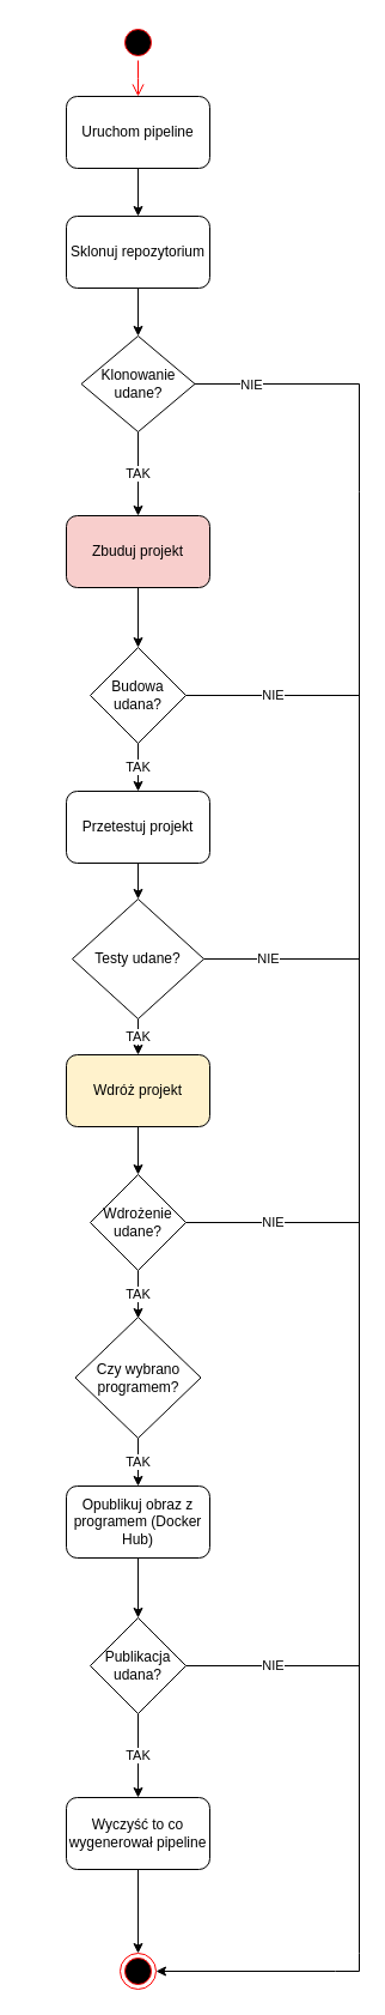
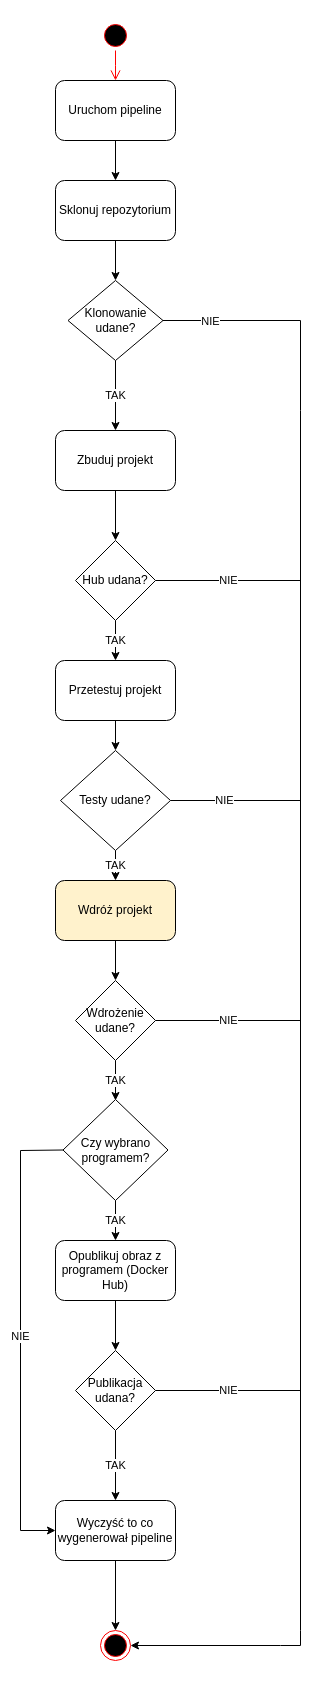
- <mxCell id="7" value="Zbuduj projekt" style="rounded=1;whiteSpace=wrap;html=1;fillColor=#f8cecc;" vertex="1" parent="1"><mxGeometry x="55" y="430" width="120" height="60" as="geometry" /></mxCell>
+ <mxCell id="7" value="Zbuduj projekt" style="rounded=1;whiteSpace=wrap;html=1;" vertex="1" parent="1"><mxGeometry x="55" y="430" width="120" height="60" as="geometry" /></mxCell>
- <mxCell id="9" value="Budowa udana?" style="rhombus;whiteSpace=wrap;html=1;" vertex="1" parent="1"><mxGeometry x="75" y="540" width="80" height="80" as="geometry" /></mxCell>
+ <mxCell id="9" value="Hub udana?" style="rhombus;whiteSpace=wrap;html=1;" vertex="1" parent="1"><mxGeometry x="75" y="540" width="80" height="80" as="geometry" /></mxCell>
+ <mxCell id="37" value="NIE" style="endArrow=classic;html=1;rounded=0;exitX=0;exitY=0.5;exitDx=0;exitDy=0;entryX=0;entryY=0.5;entryDx=0;entryDy=0;" edge="1" parent="1" source="22" target="28"><mxGeometry width="50" height="50" relative="1" as="geometry"><mxPoint x="90" y="1350" as="sourcePoint" /><mxPoint x="20" y="1550" as="targetPoint" /><Array as="points"><mxPoint x="20" y="1150" /><mxPoint x="20" y="1530" /></Array></mxGeometry></mxCell>
